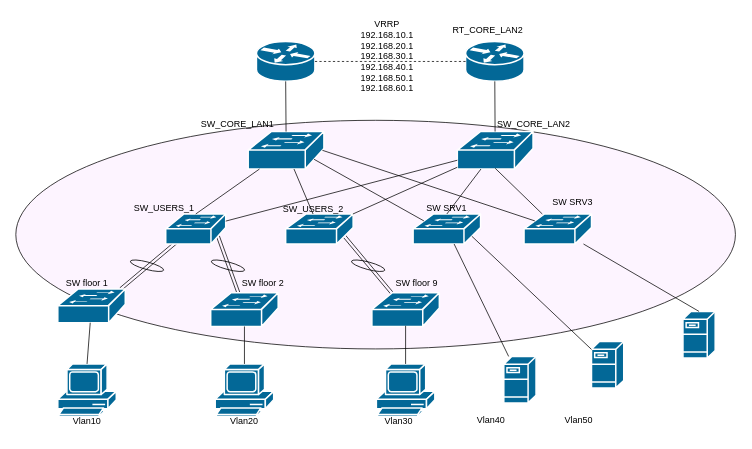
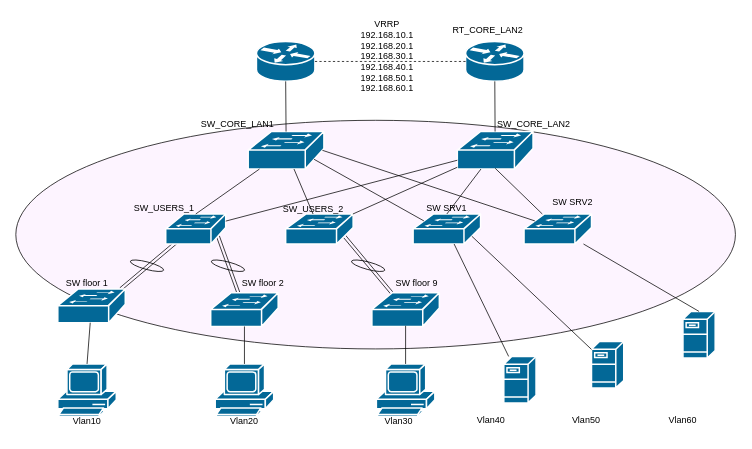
- <mxCell id="57" value="SW SRV3" style="text;html=1;align=center;verticalAlign=middle;whiteSpace=wrap;rounded=0;" vertex="1" parent="1"><mxGeometry x="733" y="255" width="60" height="30" as="geometry" /></mxCell>
+ <mxCell id="57" value="SW SRV2" style="text;html=1;align=center;verticalAlign=middle;whiteSpace=wrap;rounded=0;" vertex="1" parent="1"><mxGeometry x="733" y="255" width="60" height="30" as="geometry" /></mxCell>
- <mxCell id="51" value="Vlan50" style="text;html=1;align=center;verticalAlign=middle;whiteSpace=wrap;rounded=0;" vertex="1" parent="1"><mxGeometry x="741" y="545" width="60" height="30" as="geometry" /></mxCell>
+ <mxCell id="51" value="Vlan50" style="text;html=1;align=center;verticalAlign=middle;whiteSpace=wrap;rounded=0;" vertex="1" parent="1"><mxGeometry x="751" y="545" width="60" height="30" as="geometry" /></mxCell>
+ <mxCell id="52" value="Vlan60" style="text;html=1;align=center;verticalAlign=middle;whiteSpace=wrap;rounded=0;" vertex="1" parent="1"><mxGeometry x="880" y="545" width="60" height="30" as="geometry" /></mxCell>
